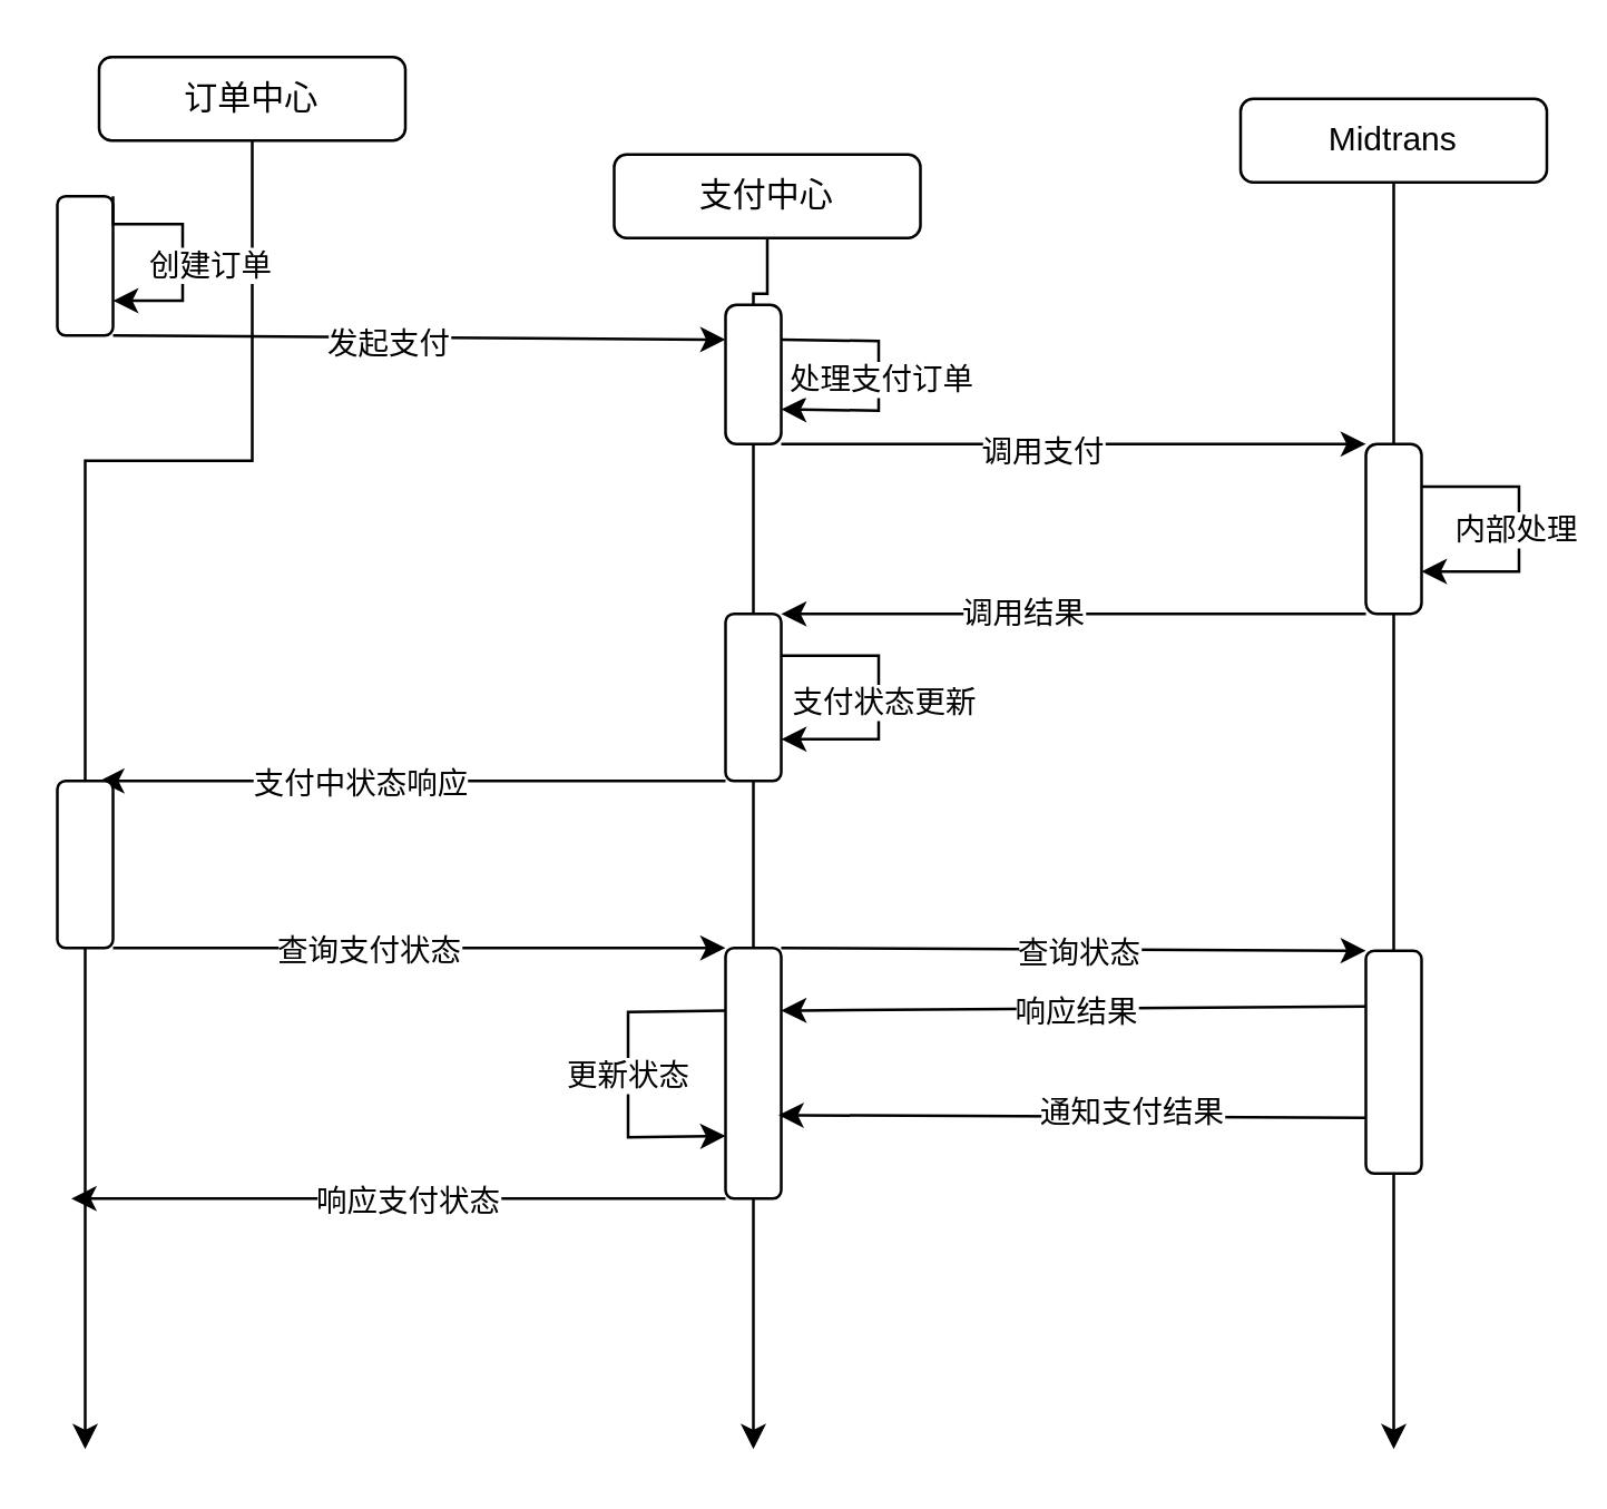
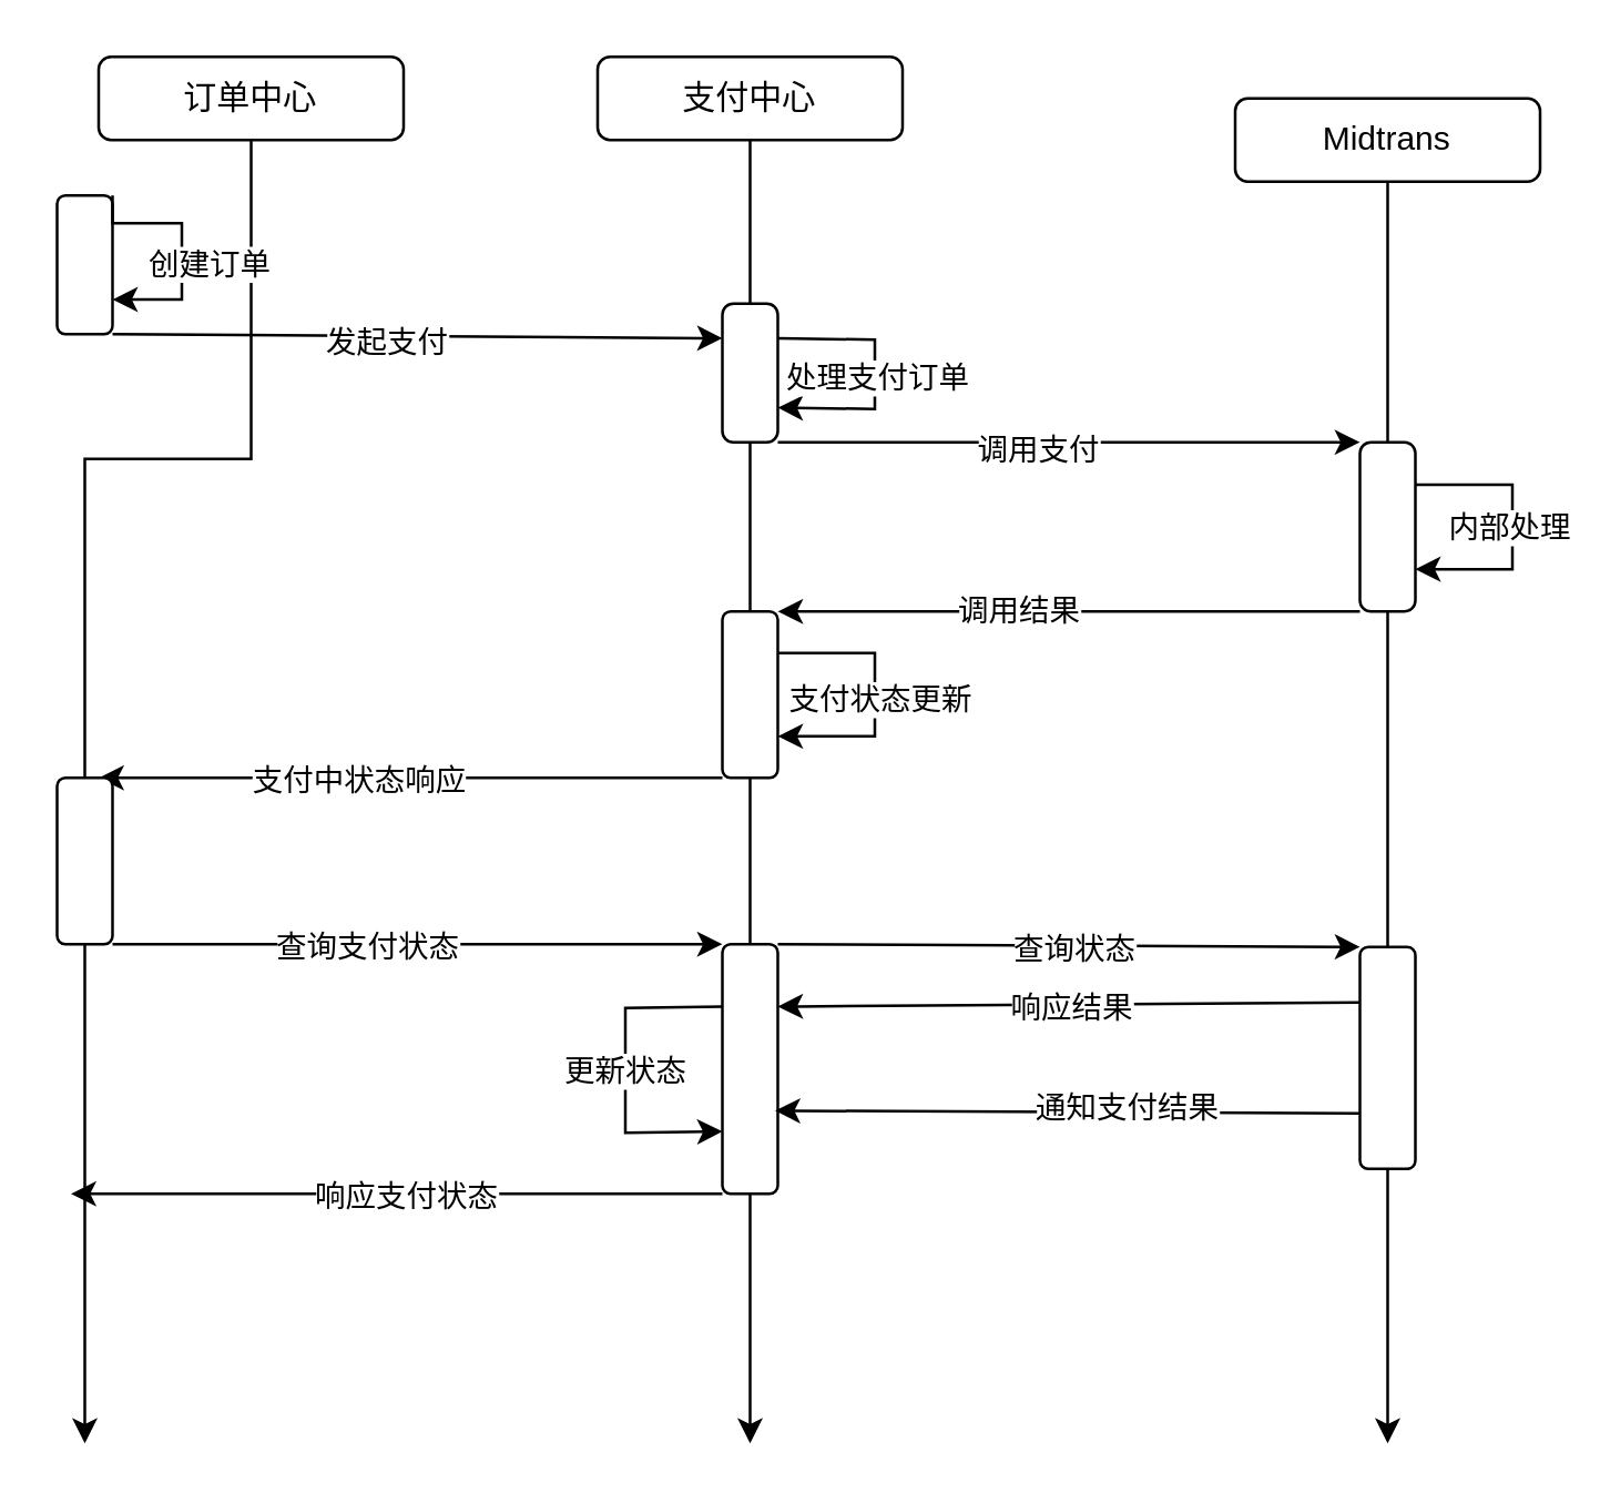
- <mxCell id="5" value="支付中心" style="rounded=1;whiteSpace=wrap;html=1;" vertex="1" parent="1"><mxGeometry x="220" y="55" width="110" height="30" as="geometry" /></mxCell>
+ <mxCell id="5" value="支付中心" style="rounded=1;whiteSpace=wrap;html=1;" vertex="1" parent="1"><mxGeometry x="215" y="20" width="110" height="30" as="geometry" /></mxCell>
